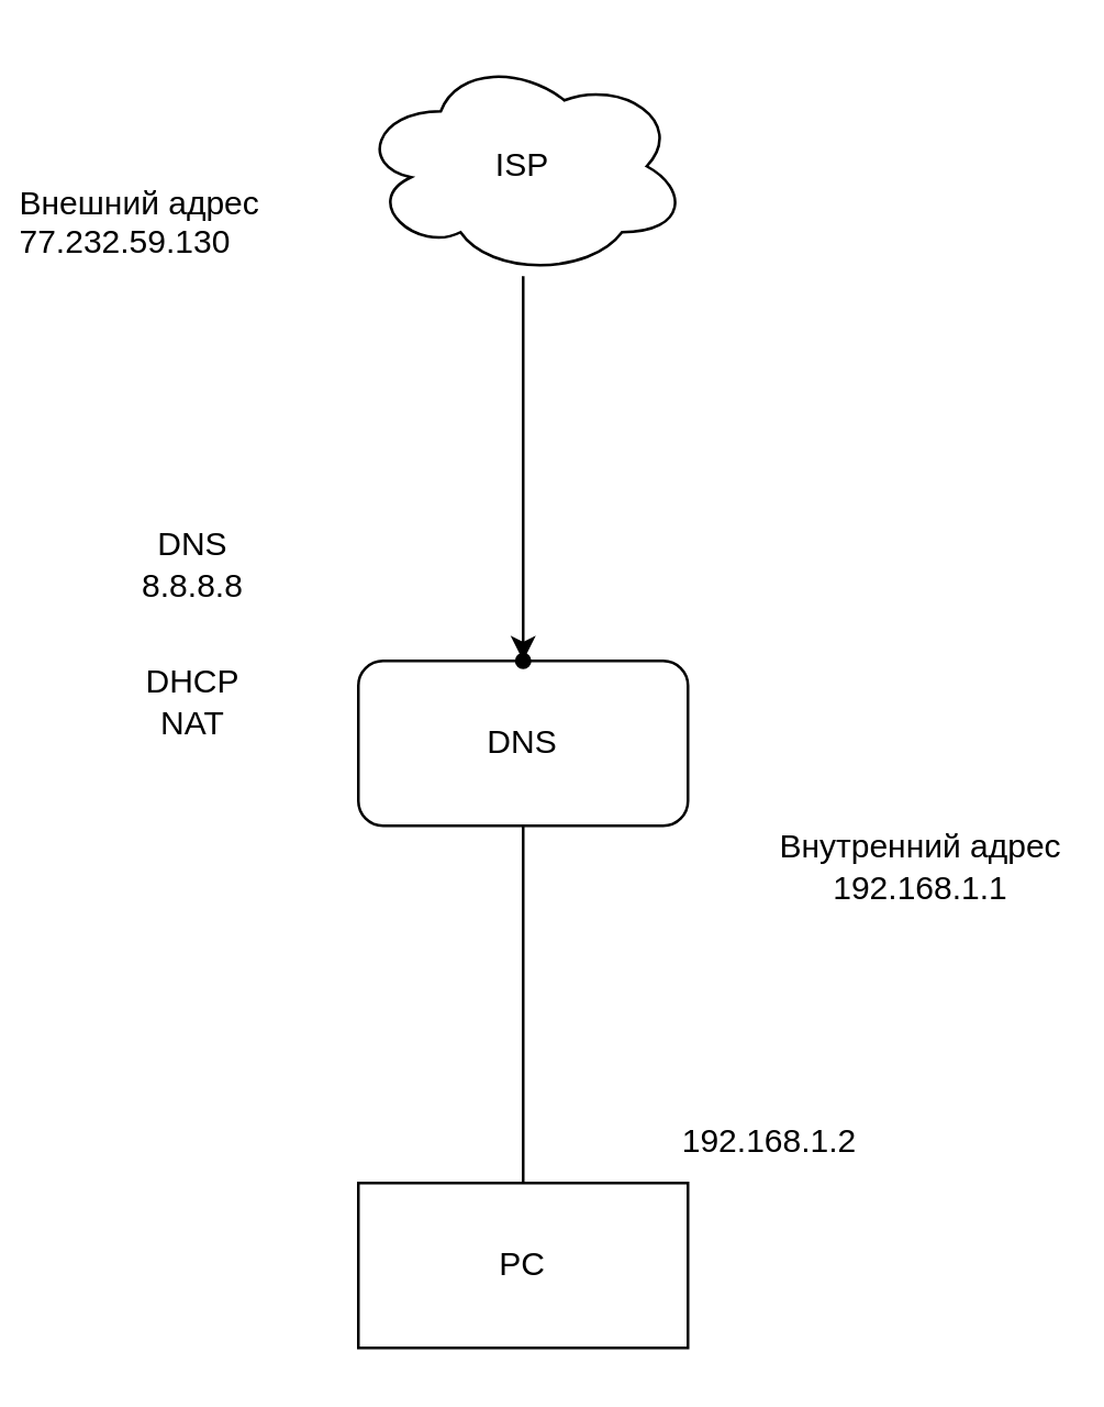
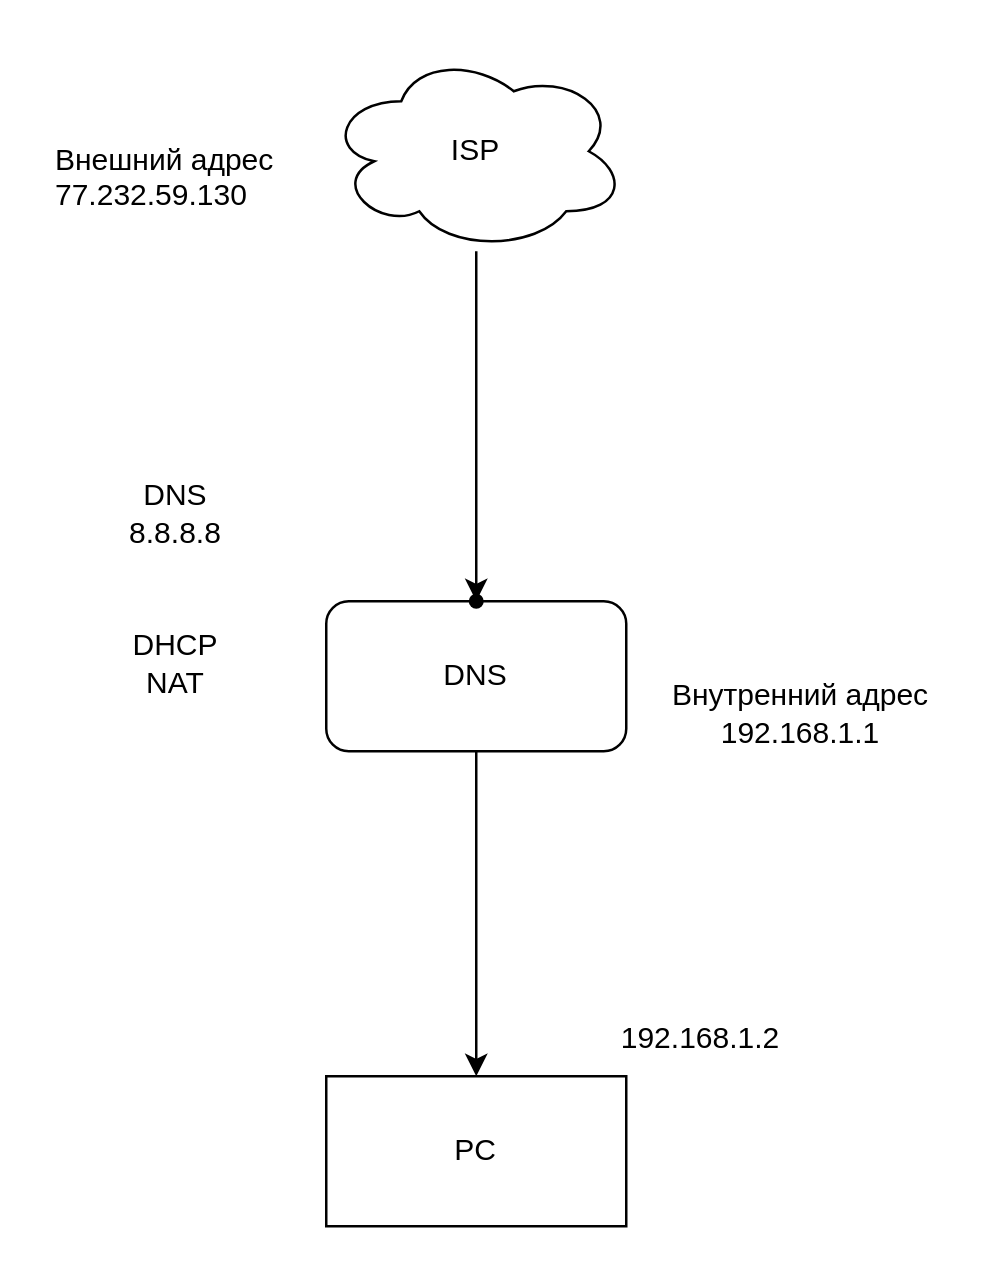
- <mxCell id="11" value="Внешний адрес 77.232.59.130" style="text;whiteSpace=wrap;" vertex="1" parent="1"><mxGeometry x="5" y="60" width="110" height="40" as="geometry" /></mxCell>
+ <mxCell id="11" value="Внешний адрес 77.232.59.130" style="text;whiteSpace=wrap;" vertex="1" parent="1"><mxGeometry x="20" y="50" width="110" height="40" as="geometry" /></mxCell>
- <mxCell id="8" value="DHCP&lt;div&gt;NAT&lt;/div&gt;" style="text;html=1;align=center;verticalAlign=middle;whiteSpace=wrap;rounded=0;" vertex="1" parent="1"><mxGeometry x="40" y="240" width="60" height="30" as="geometry" /></mxCell>
+ <mxCell id="8" value="DHCP&lt;div&gt;NAT&lt;/div&gt;" style="text;html=1;align=center;verticalAlign=middle;whiteSpace=wrap;rounded=0;" vertex="1" parent="1"><mxGeometry x="40" y="250" width="60" height="30" as="geometry" /></mxCell>
- <mxCell id="9" value="Внутренний адрес 192.168.1.1" style="text;html=1;align=center;verticalAlign=middle;whiteSpace=wrap;rounded=0;" vertex="1" parent="1"><mxGeometry x="275" y="300" width="120" height="30" as="geometry" /></mxCell>
+ <mxCell id="9" value="Внутренний адрес 192.168.1.1" style="text;html=1;align=center;verticalAlign=middle;whiteSpace=wrap;rounded=0;" vertex="1" parent="1"><mxGeometry x="260" y="270" width="120" height="30" as="geometry" /></mxCell>
- <mxCell id="3" style="edgeStyle=orthogonalEdgeStyle;rounded=0;orthogonalLoop=1;jettySize=auto;html=1;endArrow=none;" parent="1" source="4" target="5" edge="1"><mxGeometry relative="1" as="geometry" /></mxCell>
+ <mxCell id="3" style="edgeStyle=orthogonalEdgeStyle;rounded=0;orthogonalLoop=1;jettySize=auto;html=1;" parent="1" source="4" target="5" edge="1"><mxGeometry relative="1" as="geometry" /></mxCell>
